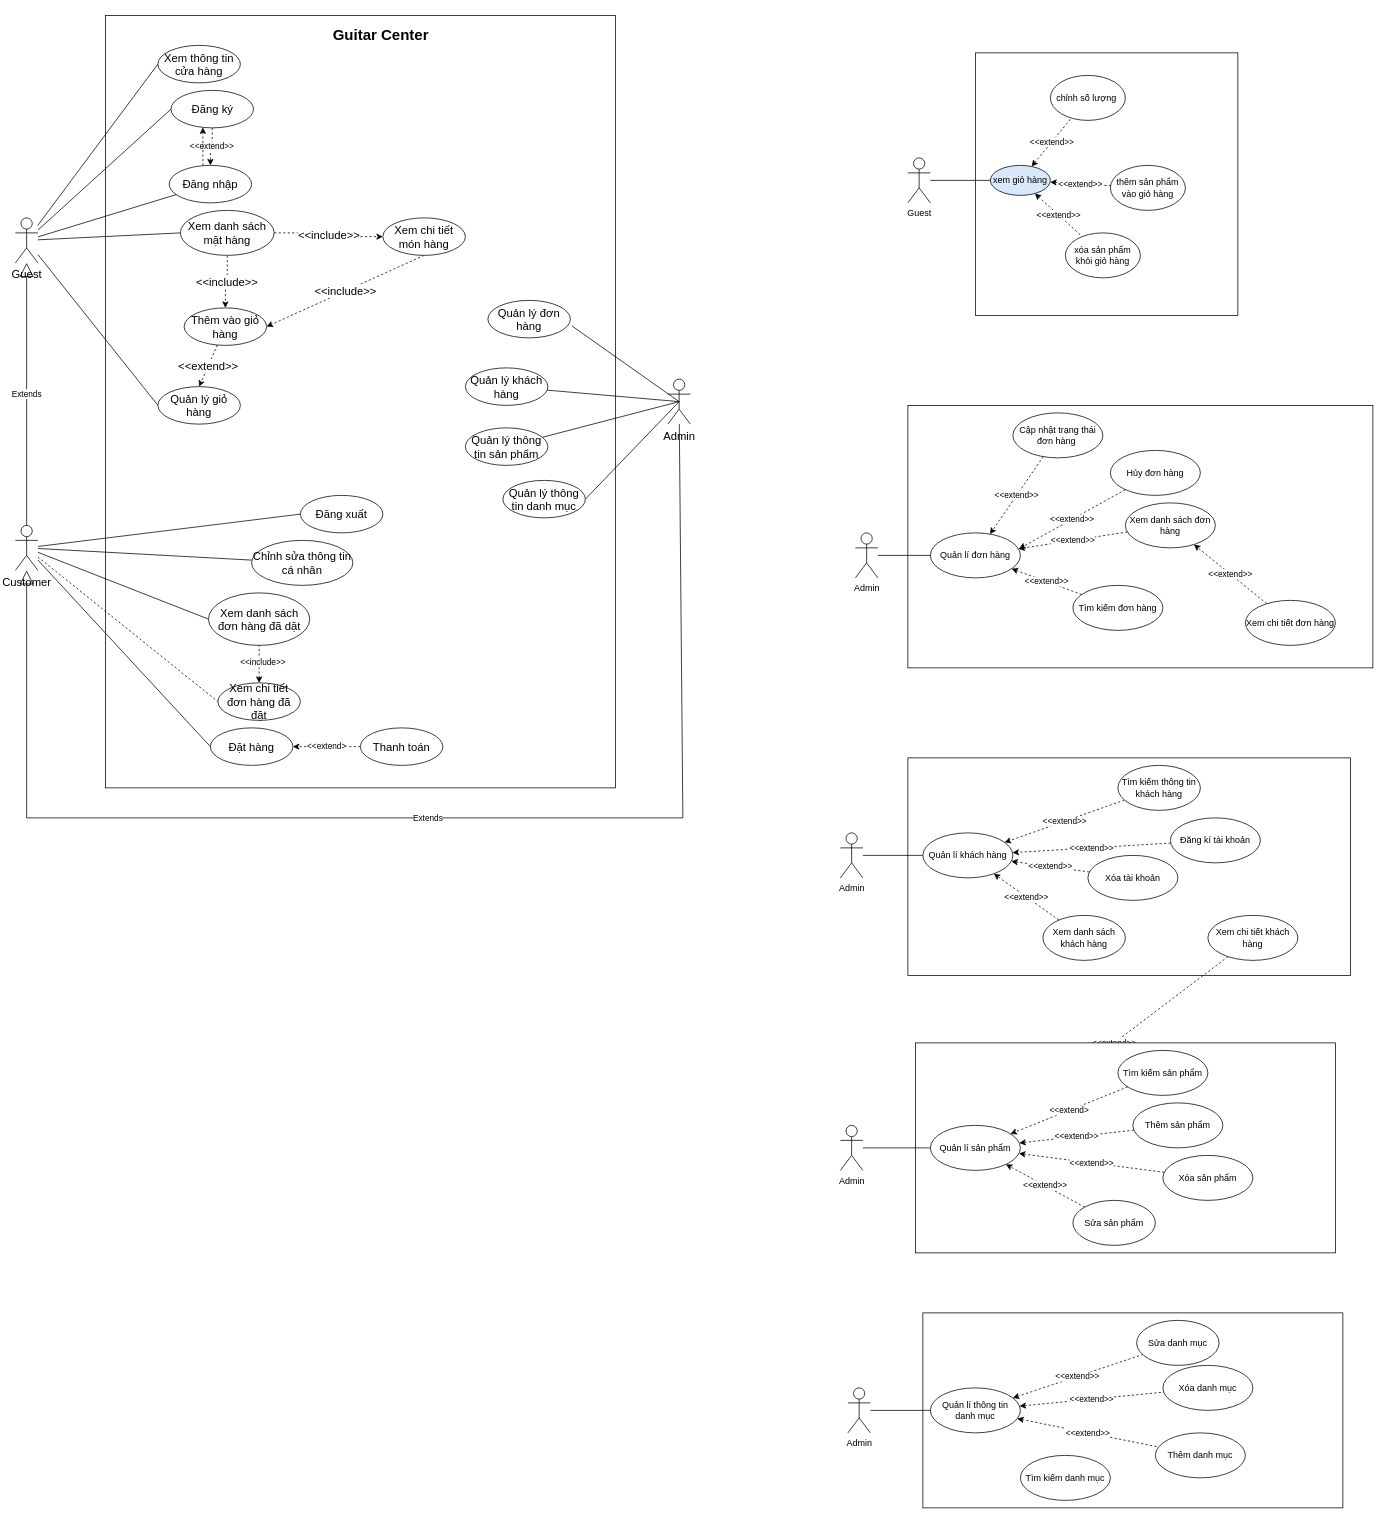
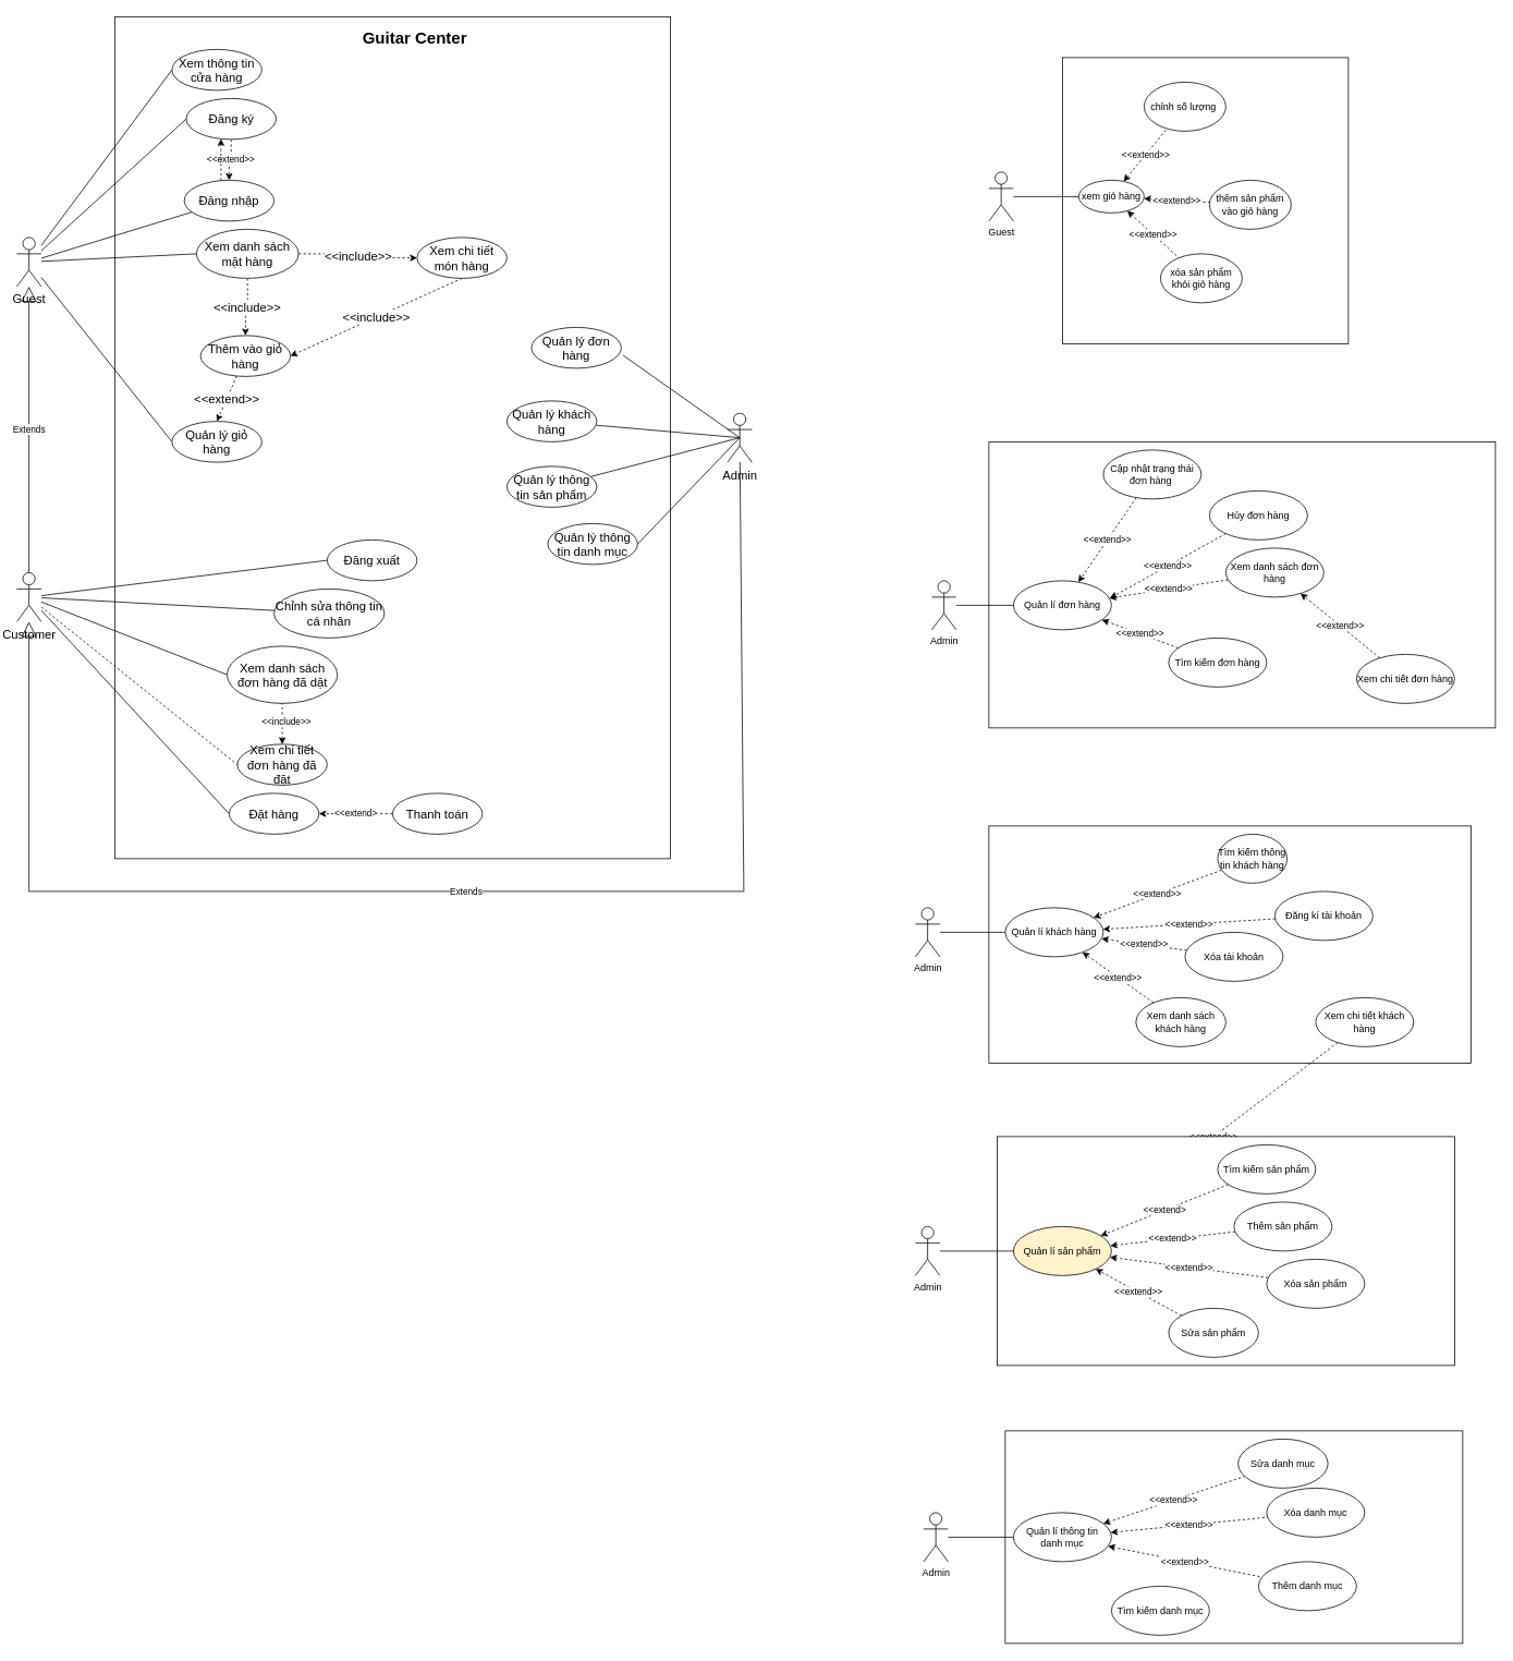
- <mxCell id="54" value="xem giỏ hàng" style="ellipse;whiteSpace=wrap;html=1;fillColor=#dae8fc;" parent="1" vertex="1"><mxGeometry x="1320" y="220" width="80" height="40" as="geometry" /></mxCell>
+ <mxCell id="54" value="xem giỏ hàng" style="ellipse;whiteSpace=wrap;html=1;" parent="1" vertex="1"><mxGeometry x="1320" y="220" width="80" height="40" as="geometry" /></mxCell>
- <mxCell id="83" value="Tìm kiếm thông tin khách hàng" style="ellipse;whiteSpace=wrap;html=1;" parent="1" vertex="1"><mxGeometry x="1490" y="1020" width="110" height="60" as="geometry" /></mxCell>
+ <mxCell id="83" value="Tìm kiếm thông tin khách hàng" style="ellipse;whiteSpace=wrap;html=1;" parent="1" vertex="1"><mxGeometry x="1490" y="1020" width="85" height="60" as="geometry" /></mxCell>
- <mxCell id="89" value="Quản lí sản phẩm" style="ellipse;whiteSpace=wrap;html=1;" parent="1" vertex="1"><mxGeometry x="1240" y="1500" width="120" height="60" as="geometry" /></mxCell>
+ <mxCell id="89" value="Quản lí sản phẩm" style="ellipse;whiteSpace=wrap;html=1;fillColor=#fff2cc;" parent="1" vertex="1"><mxGeometry x="1240" y="1500" width="120" height="60" as="geometry" /></mxCell>
